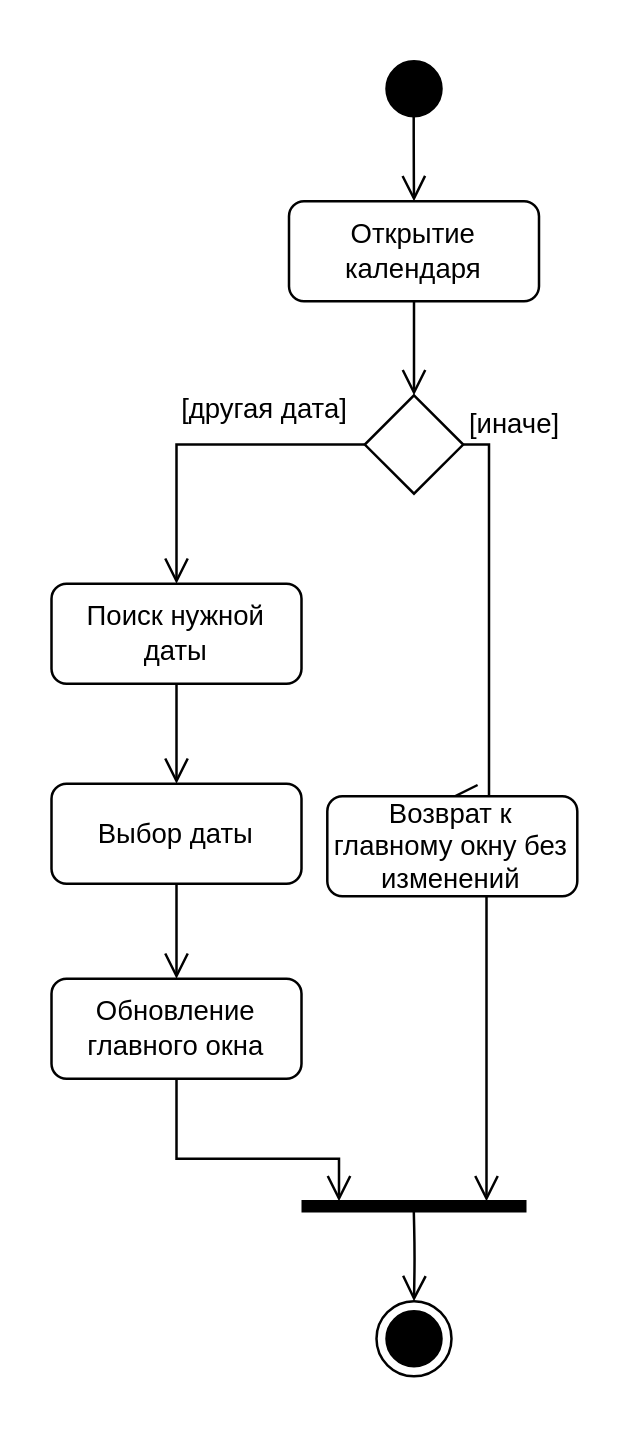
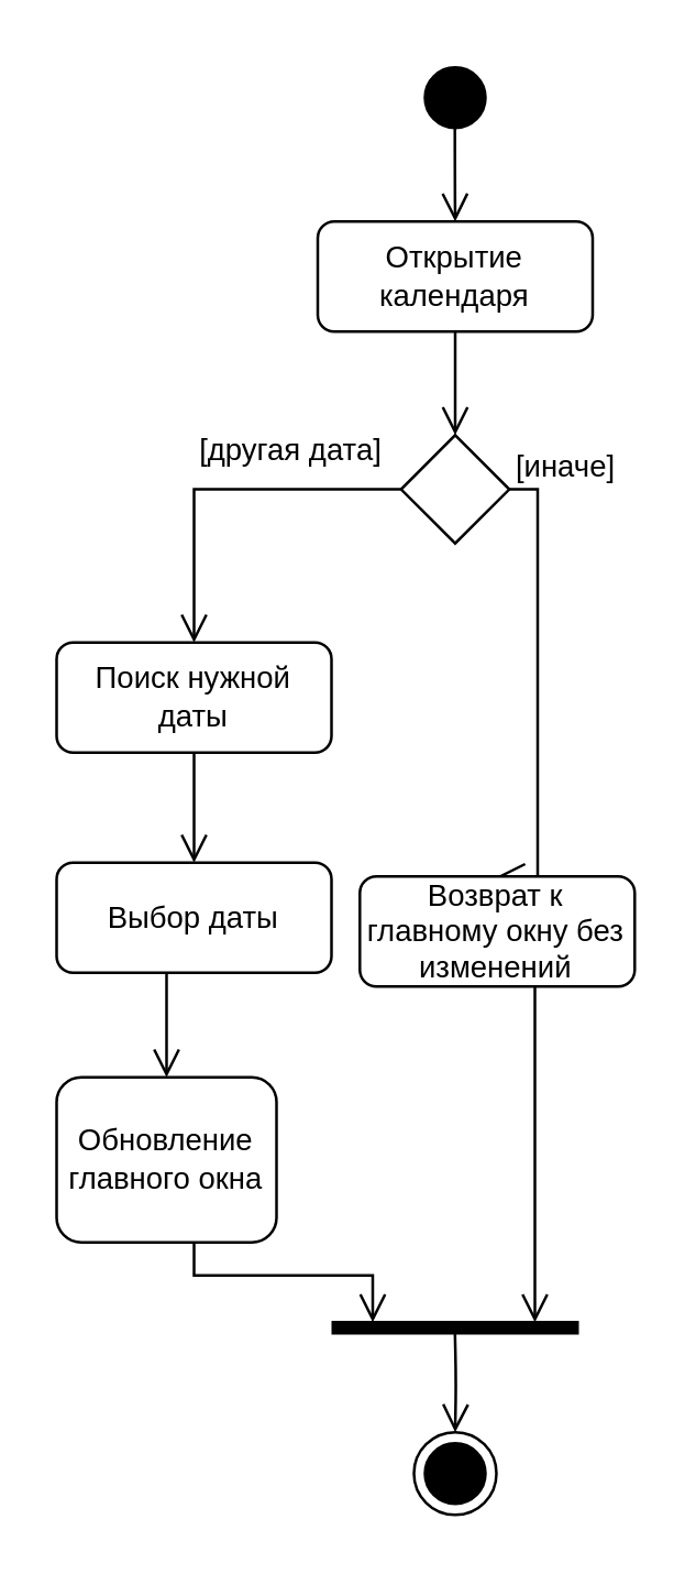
- <mxCell id="19" value="Обновление главного окна" style="rounded=1;whiteSpace=wrap;html=1;labelBackgroundColor=none;strokeColor=#000000;fontSize=11;fontColor=#000000;" vertex="1" parent="1"><mxGeometry x="20" y="391" width="100" height="40" as="geometry" /></mxCell>
+ <mxCell id="19" value="Обновление главного окна" style="rounded=1;whiteSpace=wrap;html=1;labelBackgroundColor=none;strokeColor=#000000;fontSize=11;fontColor=#000000;" vertex="1" parent="1"><mxGeometry x="20" y="391" width="80" height="60" as="geometry" /></mxCell>
